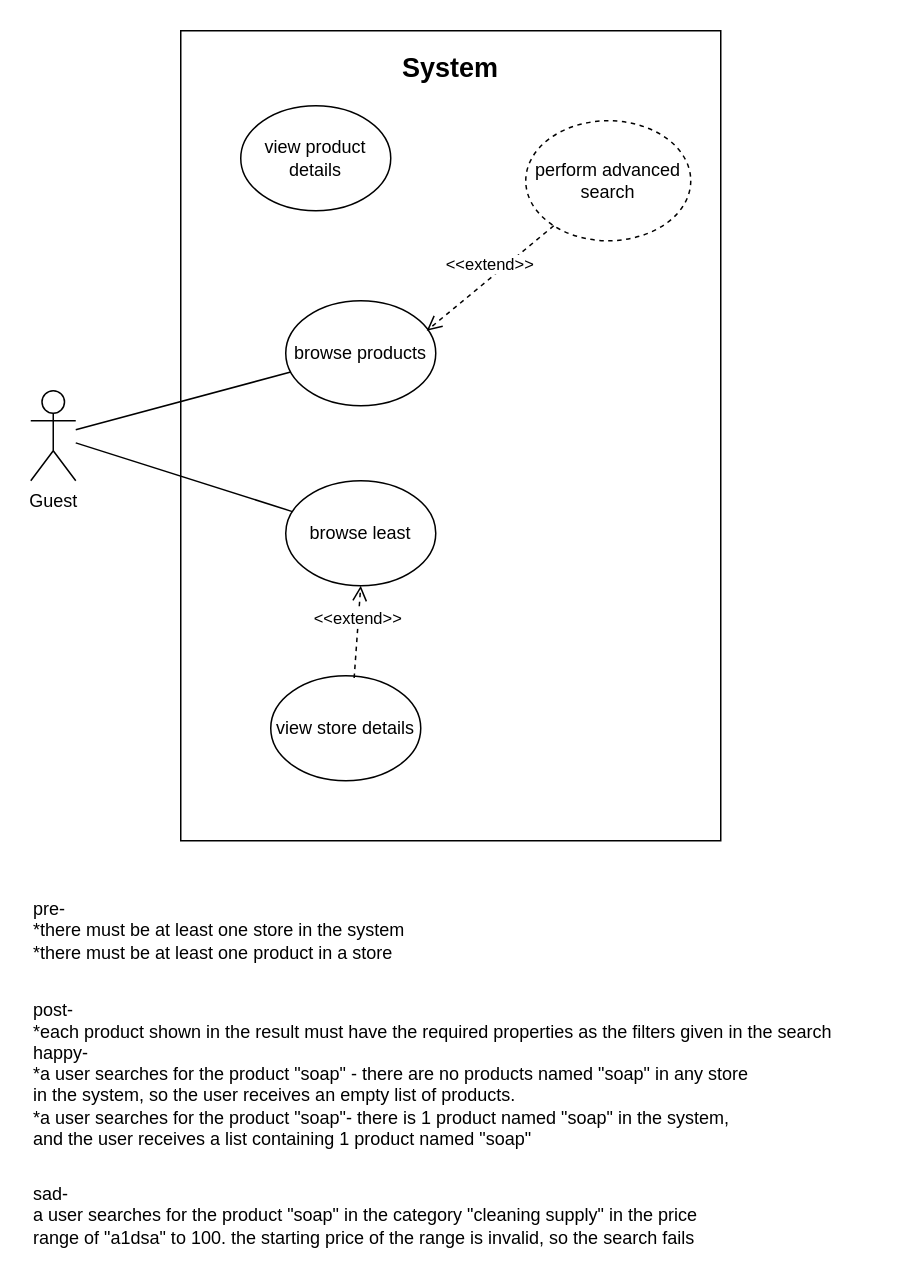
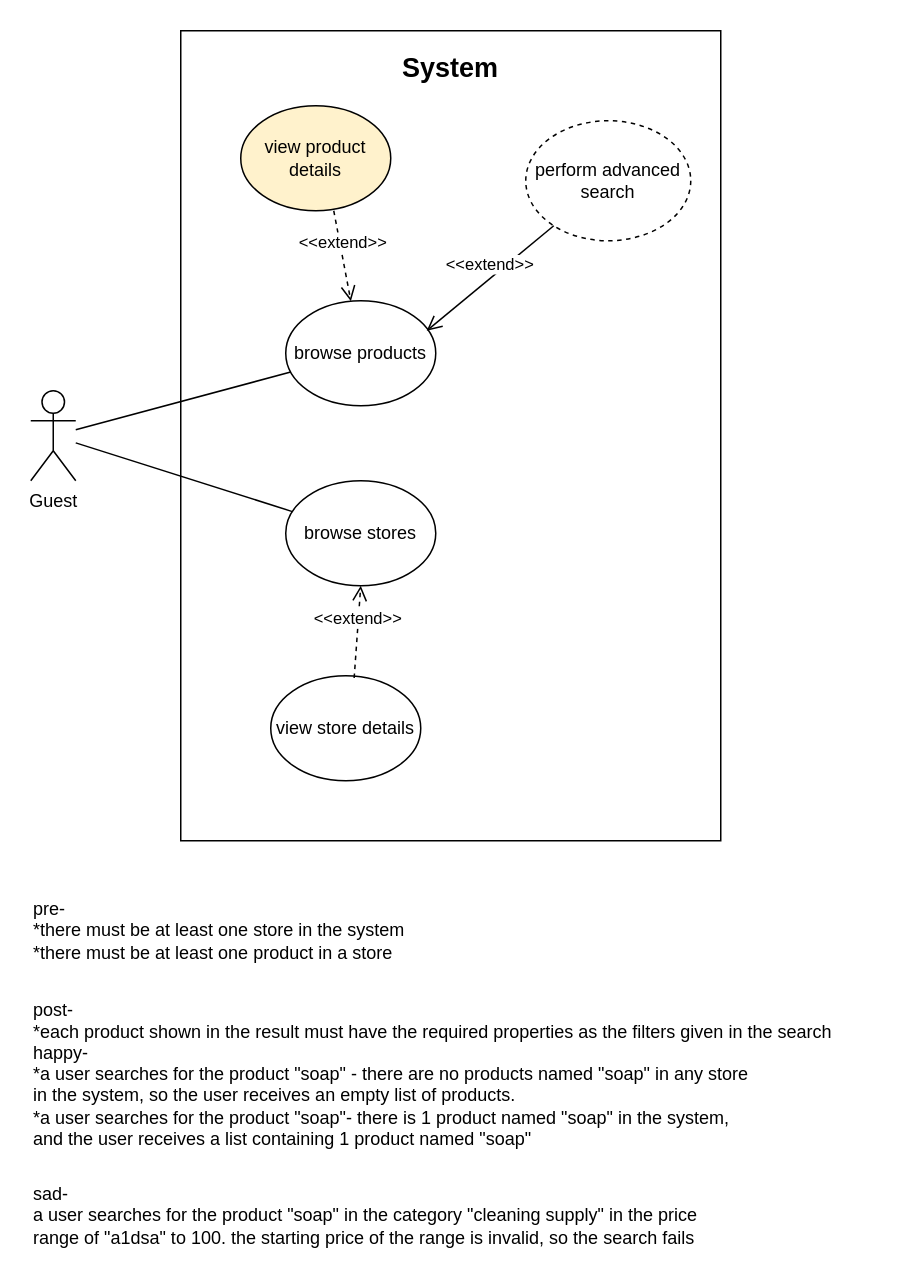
- <mxCell id="7" value="view product details" style="ellipse;whiteSpace=wrap;html=1;" parent="1" vertex="1"><mxGeometry x="160" y="70" width="100" height="70" as="geometry" /></mxCell>
+ <mxCell id="7" value="view product details" style="ellipse;whiteSpace=wrap;html=1;fillColor=#fff2cc;" parent="1" vertex="1"><mxGeometry x="160" y="70" width="100" height="70" as="geometry" /></mxCell>
+ <mxCell id="11" value="&amp;lt;&amp;lt;extend&amp;gt;&amp;gt;" style="html=1;verticalAlign=bottom;endArrow=open;dashed=1;endSize=8;exitX=0.62;exitY=1;exitDx=0;exitDy=0;exitPerimeter=0;" parent="1" source="7" target="6" edge="1"><mxGeometry relative="1" as="geometry"><mxPoint x="367.18" y="149.76" as="sourcePoint" /><mxPoint x="294" y="180.02" as="targetPoint" /></mxGeometry></mxCell>
- <mxCell id="9" value="&amp;lt;&amp;lt;extend&amp;gt;&amp;gt;" style="html=1;verticalAlign=bottom;endArrow=open;dashed=1;endSize=8;entryX=0.94;entryY=0.286;entryDx=0;entryDy=0;entryPerimeter=0;" parent="1" source="8" target="6" edge="1"><mxGeometry relative="1" as="geometry"><mxPoint x="420" y="240" as="sourcePoint" /><mxPoint x="340" y="240" as="targetPoint" /></mxGeometry></mxCell>
+ <mxCell id="9" value="&amp;lt;&amp;lt;extend&amp;gt;&amp;gt;" style="html=1;verticalAlign=bottom;endArrow=open;dashed=0;endSize=8;entryX=0.94;entryY=0.286;entryDx=0;entryDy=0;entryPerimeter=0;" parent="1" source="8" target="6" edge="1"><mxGeometry relative="1" as="geometry"><mxPoint x="420" y="240" as="sourcePoint" /><mxPoint x="340" y="240" as="targetPoint" /></mxGeometry></mxCell>
- <mxCell id="5" value="browse least" style="ellipse;whiteSpace=wrap;html=1;" parent="1" vertex="1"><mxGeometry x="190" y="320" width="100" height="70" as="geometry" /></mxCell>
+ <mxCell id="5" value="browse stores" style="ellipse;whiteSpace=wrap;html=1;" parent="1" vertex="1"><mxGeometry x="190" y="320" width="100" height="70" as="geometry" /></mxCell>
